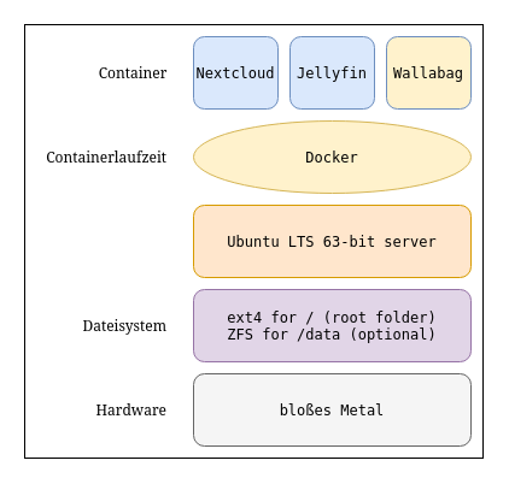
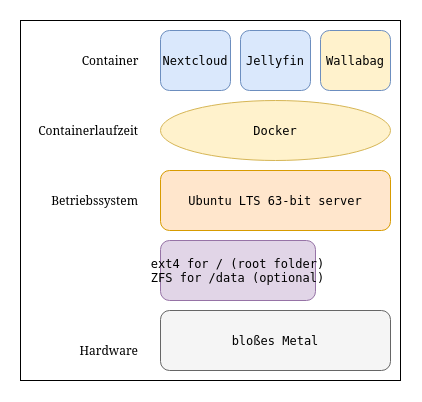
+ <mxCell id="11" value="Betriebssystem" style="text;strokeColor=none;align=right;fillColor=none;verticalAlign=middle;rounded=1;shadow=0;fontFamily=Noto Serif;" parent="1" vertex="1"><mxGeometry x="80" y="185" width="60" height="30" as="geometry" /></mxCell>
- <mxCell id="12" value="Dateisystem" style="text;strokeColor=none;align=right;fillColor=none;verticalAlign=middle;rounded=1;shadow=0;fontFamily=Noto Serif;" parent="1" vertex="1"><mxGeometry x="80" y="255" width="60" height="30" as="geometry" /></mxCell>
- <mxCell id="5" value="ext4 for / (root folder)&#10;ZFS for /data (optional)" style="rounded=1;fillColor=#e1d5e7;strokeColor=#9673a6;shadow=0;fontFamily=monospace;" parent="1" vertex="1"><mxGeometry x="160" y="240" width="230" height="60" as="geometry" /></mxCell>
+ <mxCell id="5" value="ext4 for / (root folder)&#10;ZFS for /data (optional)" style="rounded=1;fillColor=#e1d5e7;strokeColor=#9673a6;shadow=0;fontFamily=monospace;" parent="1" vertex="1"><mxGeometry x="160" y="240" width="155" height="60" as="geometry" /></mxCell>
- <mxCell id="10" value="Hardware" style="text;strokeColor=none;align=right;fillColor=none;verticalAlign=middle;rounded=1;shadow=0;fontFamily=Noto Serif;" parent="1" vertex="1"><mxGeometry x="80" y="325" width="60" height="30" as="geometry" /></mxCell>
+ <mxCell id="10" value="Hardware" style="text;strokeColor=none;align=right;fillColor=none;verticalAlign=middle;rounded=1;shadow=0;fontFamily=Noto Serif;" parent="1" vertex="1"><mxGeometry x="80" y="335" width="60" height="30" as="geometry" /></mxCell>
